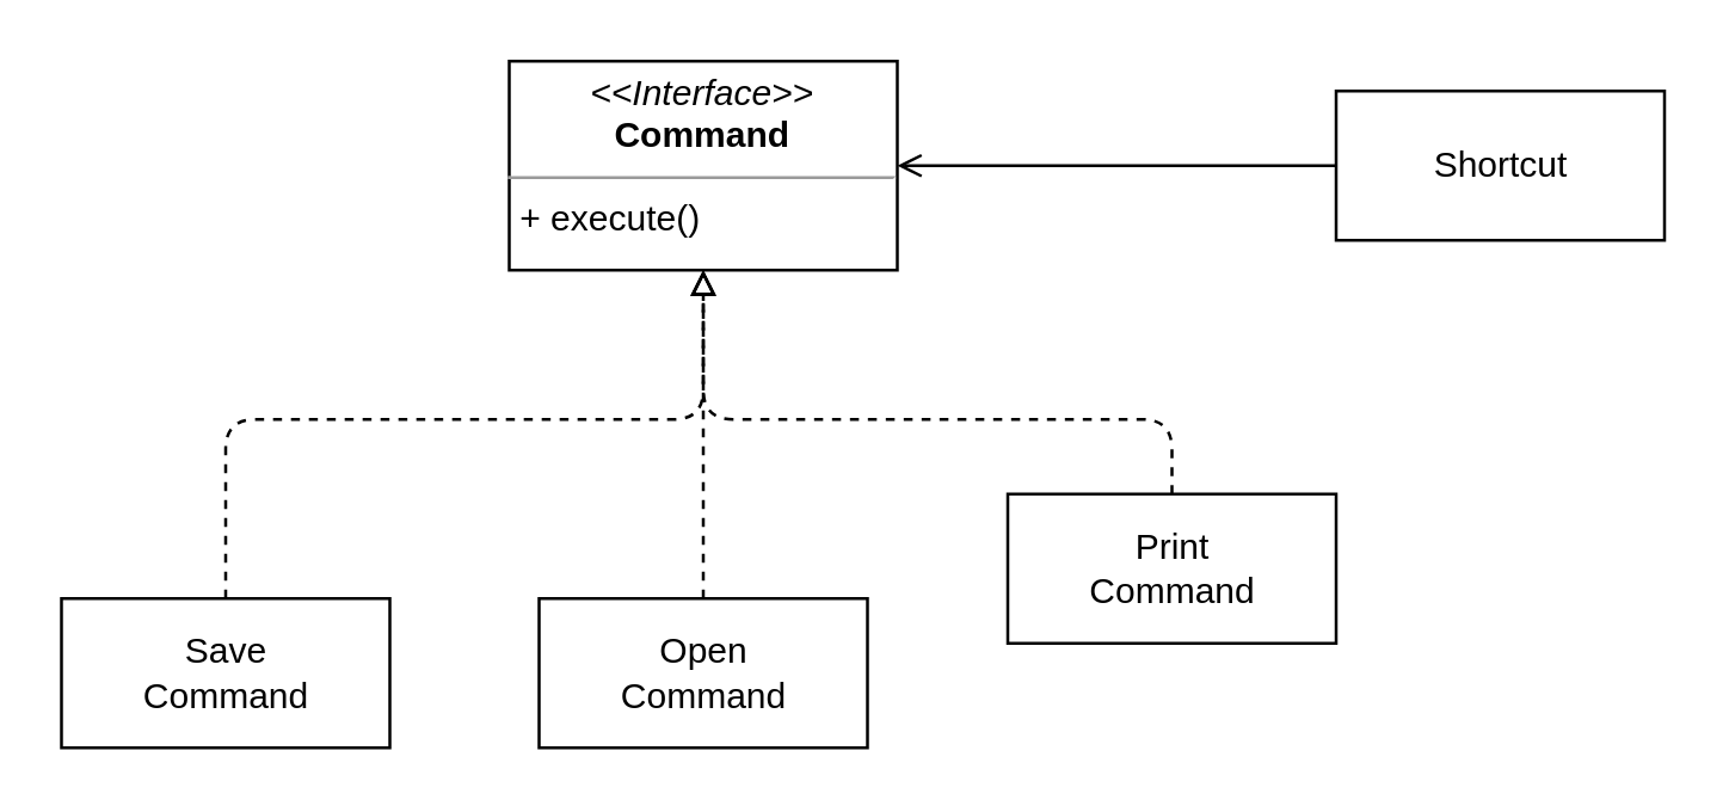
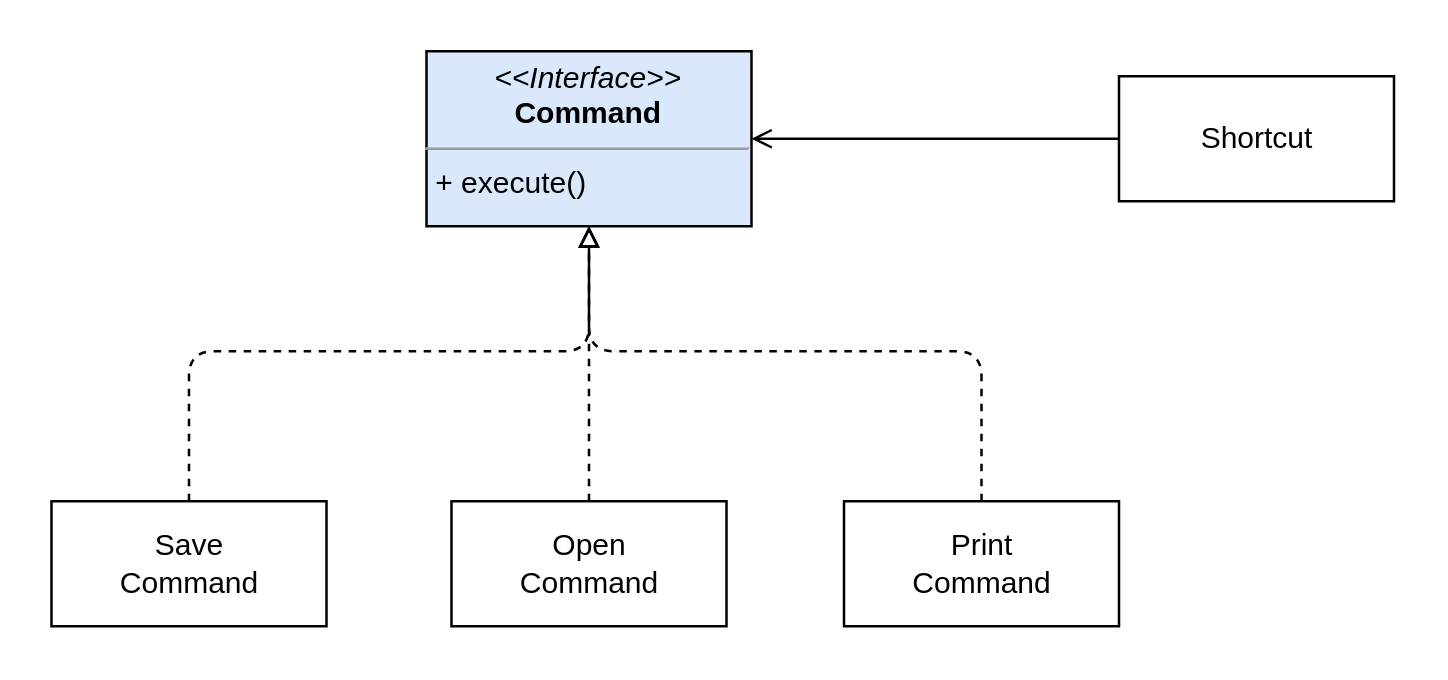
- <mxCell id="2" value="&lt;p style=&quot;margin: 0px ; margin-top: 4px ; text-align: center&quot;&gt;&lt;i&gt;&amp;lt;&amp;lt;Interface&amp;gt;&amp;gt;&lt;/i&gt;&lt;br&gt;&lt;b&gt;Command&lt;/b&gt;&lt;/p&gt;&lt;hr size=&quot;1&quot;&gt;&lt;p style=&quot;margin: 0px ; margin-left: 4px&quot;&gt;+ execute()&lt;br&gt;&lt;/p&gt;" style="verticalAlign=top;align=left;overflow=fill;fontSize=12;fontFamily=Helvetica;html=1;" vertex="1" parent="1"><mxGeometry x="170" y="20" width="130" height="70" as="geometry" /></mxCell>
+ <mxCell id="2" value="&lt;p style=&quot;margin: 0px ; margin-top: 4px ; text-align: center&quot;&gt;&lt;i&gt;&amp;lt;&amp;lt;Interface&amp;gt;&amp;gt;&lt;/i&gt;&lt;br&gt;&lt;b&gt;Command&lt;/b&gt;&lt;/p&gt;&lt;hr size=&quot;1&quot;&gt;&lt;p style=&quot;margin: 0px ; margin-left: 4px&quot;&gt;+ execute()&lt;br&gt;&lt;/p&gt;" style="verticalAlign=top;align=left;overflow=fill;fontSize=12;fontFamily=Helvetica;html=1;fillColor=#dae8fc;" vertex="1" parent="1"><mxGeometry x="170" y="20" width="130" height="70" as="geometry" /></mxCell>
- <mxCell id="10" value="Print&lt;br&gt;Command" style="html=1;" vertex="1" parent="1"><mxGeometry x="337" y="165" width="110" height="50" as="geometry" /></mxCell>
+ <mxCell id="10" value="Print&lt;br&gt;Command" style="html=1;" vertex="1" parent="1"><mxGeometry x="337" y="200" width="110" height="50" as="geometry" /></mxCell>
